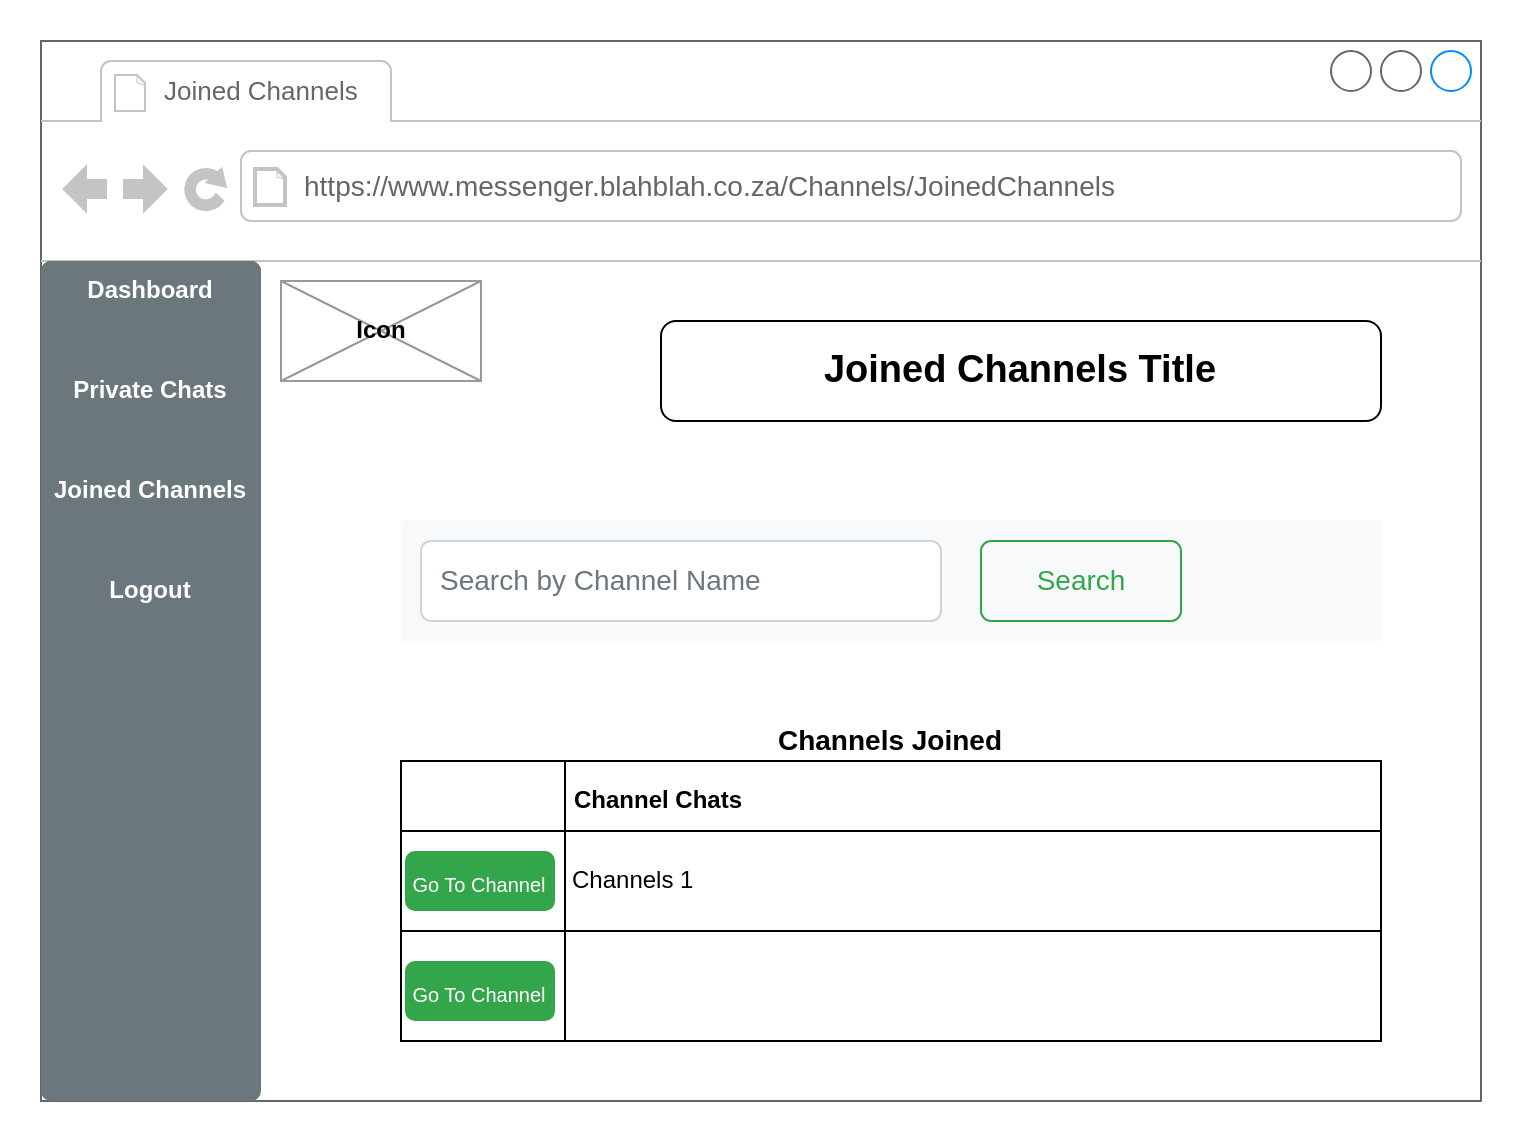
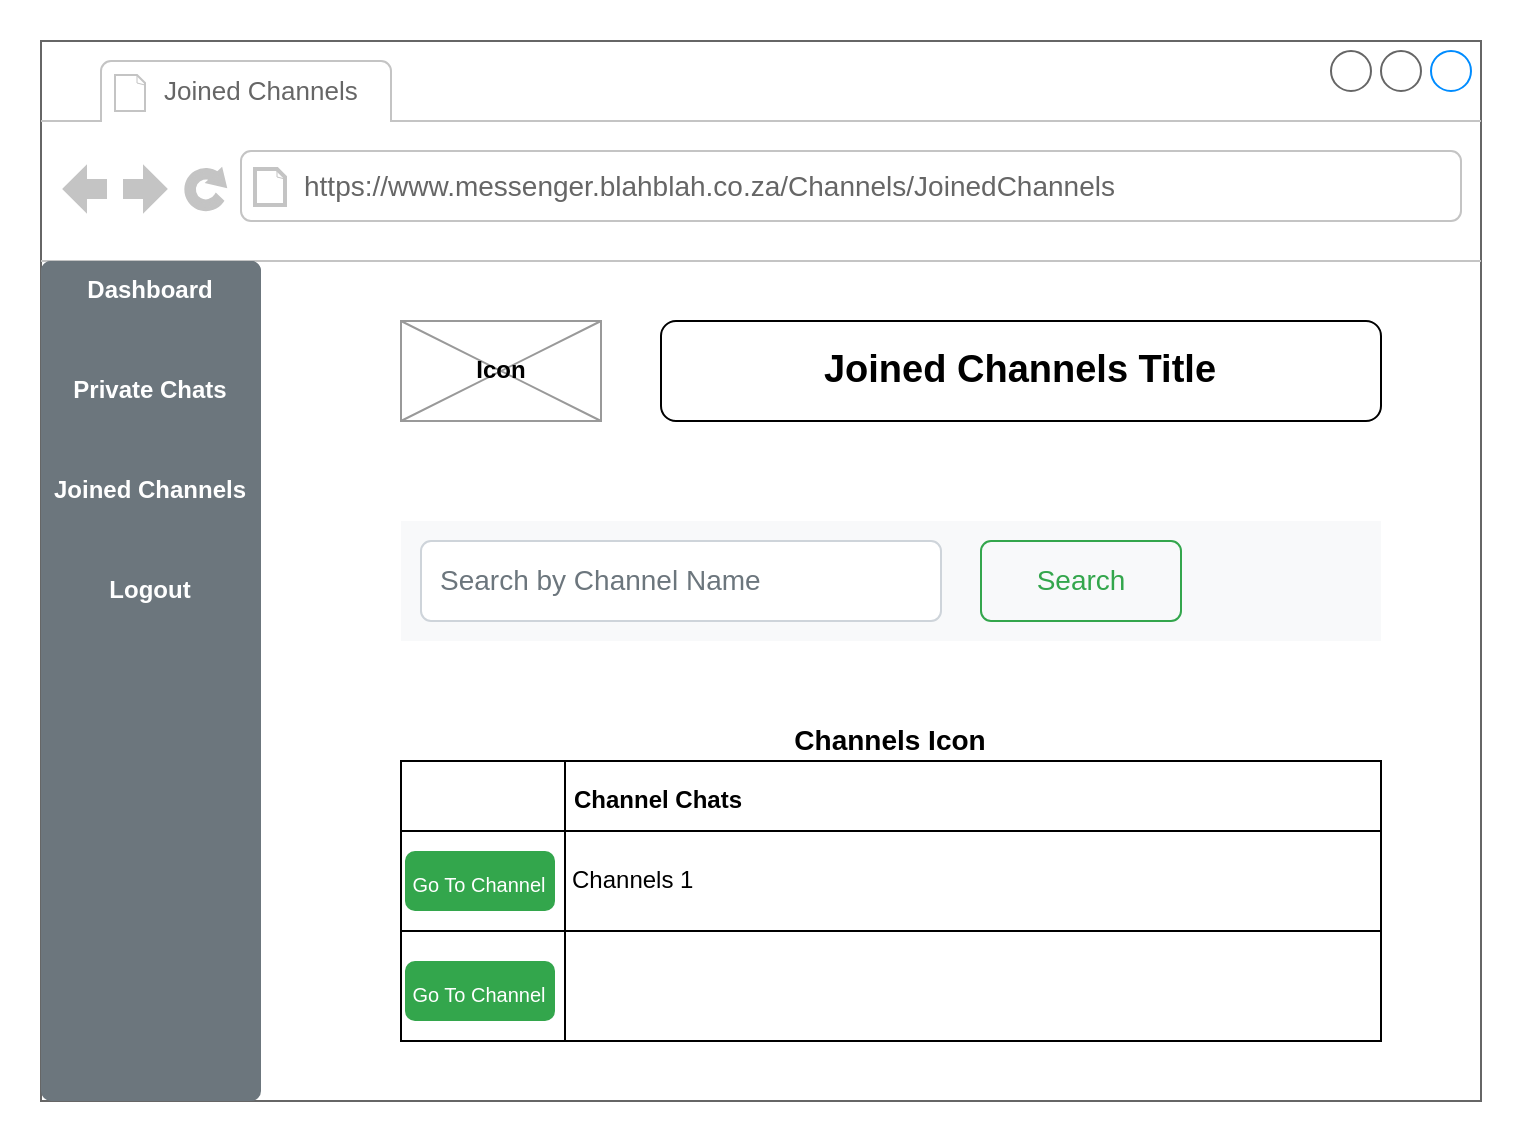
- <mxCell id="5" value="&lt;b&gt;Icon&lt;/b&gt;" style="verticalLabelPosition=middle;shadow=0;dashed=0;align=center;html=1;verticalAlign=middle;strokeWidth=1;shape=mxgraph.mockup.graphics.simpleIcon;strokeColor=#999999;labelPosition=center;" parent="2" vertex="1"><mxGeometry x="120" y="120" width="100" height="50" as="geometry" /></mxCell>
+ <mxCell id="5" value="&lt;b&gt;Icon&lt;/b&gt;" style="verticalLabelPosition=middle;shadow=0;dashed=0;align=center;html=1;verticalAlign=middle;strokeWidth=1;shape=mxgraph.mockup.graphics.simpleIcon;strokeColor=#999999;labelPosition=center;" parent="2" vertex="1"><mxGeometry x="180" y="140" width="100" height="50" as="geometry" /></mxCell>
- <mxCell id="21" value="&lt;b&gt;&lt;font style=&quot;font-size: 14px&quot;&gt;Channels Joined&lt;/font&gt;&lt;/b&gt;" style="text;html=1;strokeColor=none;fillColor=none;align=center;verticalAlign=middle;whiteSpace=wrap;rounded=0;" parent="2" vertex="1"><mxGeometry x="180" y="340" width="490" height="20" as="geometry" /></mxCell>
+ <mxCell id="21" value="&lt;b&gt;&lt;font style=&quot;font-size: 14px&quot;&gt;Channels Icon&lt;/font&gt;&lt;/b&gt;" style="text;html=1;strokeColor=none;fillColor=none;align=center;verticalAlign=middle;whiteSpace=wrap;rounded=0;" parent="2" vertex="1"><mxGeometry x="180" y="340" width="490" height="20" as="geometry" /></mxCell>
